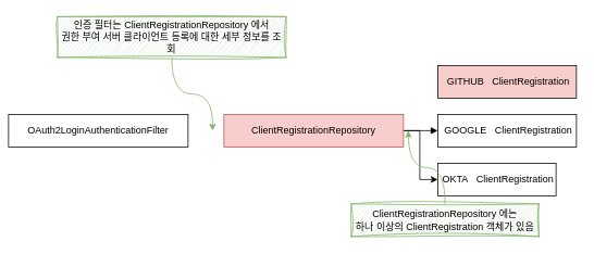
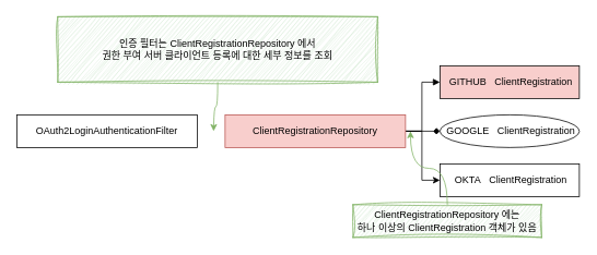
- <mxCell id="11" value="인증 필터는 ClientRegistrationRepository 에서 &lt;br&gt;권한 부여 서버 클라이언트 등록에 대한 세부 정보를 조회" style="text;html=1;align=center;verticalAlign=middle;whiteSpace=wrap;rounded=0;fillColor=#d5e8d4;strokeColor=#82b366;sketch=1;curveFitting=1;jiggle=2;" vertex="1" parent="1"><mxGeometry x="70" y="20" width="280" height="50" as="geometry" /></mxCell>
+ <mxCell id="11" value="인증 필터는 ClientRegistrationRepository 에서 &lt;br&gt;권한 부여 서버 클라이언트 등록에 대한 세부 정보를 조회" style="text;html=1;align=center;verticalAlign=middle;whiteSpace=wrap;rounded=0;fillColor=#d5e8d4;strokeColor=#82b366;sketch=1;curveFitting=1;jiggle=2;" vertex="1" parent="1"><mxGeometry x="70" y="20" width="390" height="80" as="geometry" /></mxCell>
+ <mxCell id="4" style="edgeStyle=orthogonalEdgeStyle;rounded=0;orthogonalLoop=1;jettySize=auto;html=1;entryX=0;entryY=0.5;entryDx=0;entryDy=0;endArrow=block;endFill=1;" edge="1" parent="1" source="6" target="7"><mxGeometry relative="1" as="geometry"><Array as="points"><mxPoint x="514" y="160" /><mxPoint x="514" y="100" /></Array></mxGeometry></mxCell>
- <mxCell id="2" value="OAuth2LoginAuthenticationFilter" style="rounded=0;whiteSpace=wrap;html=1;" vertex="1" parent="1"><mxGeometry x="10" y="140" width="220" height="40" as="geometry" /></mxCell>
+ <mxCell id="2" value="OAuth2LoginAuthenticationFilter" style="rounded=0;whiteSpace=wrap;html=1;" vertex="1" parent="1"><mxGeometry x="20" y="140" width="220" height="40" as="geometry" /></mxCell>
- <mxCell id="3" style="edgeStyle=orthogonalEdgeStyle;rounded=0;orthogonalLoop=1;jettySize=auto;html=1;entryX=0;entryY=0.5;entryDx=0;entryDy=0;endArrow=block;endFill=1;" edge="1" parent="1" source="6" target="8"><mxGeometry relative="1" as="geometry" /></mxCell>
+ <mxCell id="3" style="edgeStyle=orthogonalEdgeStyle;rounded=0;orthogonalLoop=1;jettySize=auto;html=1;entryX=0;entryY=0.5;entryDx=0;entryDy=0;endArrow=diamond;endFill=1;" edge="1" parent="1" source="6" target="8"><mxGeometry relative="1" as="geometry" /></mxCell>
- <mxCell id="8" value="&amp;nbsp;GOOGLE&amp;nbsp; &amp;nbsp;ClientRegistration" style="rounded=0;whiteSpace=wrap;html=1;" vertex="1" parent="1"><mxGeometry x="536" y="140" width="170" height="40" as="geometry" /></mxCell>
+ <mxCell id="8" value="&amp;nbsp;GOOGLE&amp;nbsp; &amp;nbsp;ClientRegistration" style="ellipse;whiteSpace=wrap;html=1;" vertex="1" parent="1"><mxGeometry x="536" y="140" width="170" height="40" as="geometry" /></mxCell>
- <mxCell id="9" value="&amp;nbsp;OKTA&amp;nbsp; &amp;nbsp;ClientRegistration" style="rounded=0;whiteSpace=wrap;html=1;" vertex="1" parent="1"><mxGeometry x="536" y="200" width="145" height="40" as="geometry" /></mxCell>
+ <mxCell id="9" value="&amp;nbsp;OKTA&amp;nbsp; &amp;nbsp;ClientRegistration" style="rounded=0;whiteSpace=wrap;html=1;" vertex="1" parent="1"><mxGeometry x="536" y="200" width="170" height="40" as="geometry" /></mxCell>
